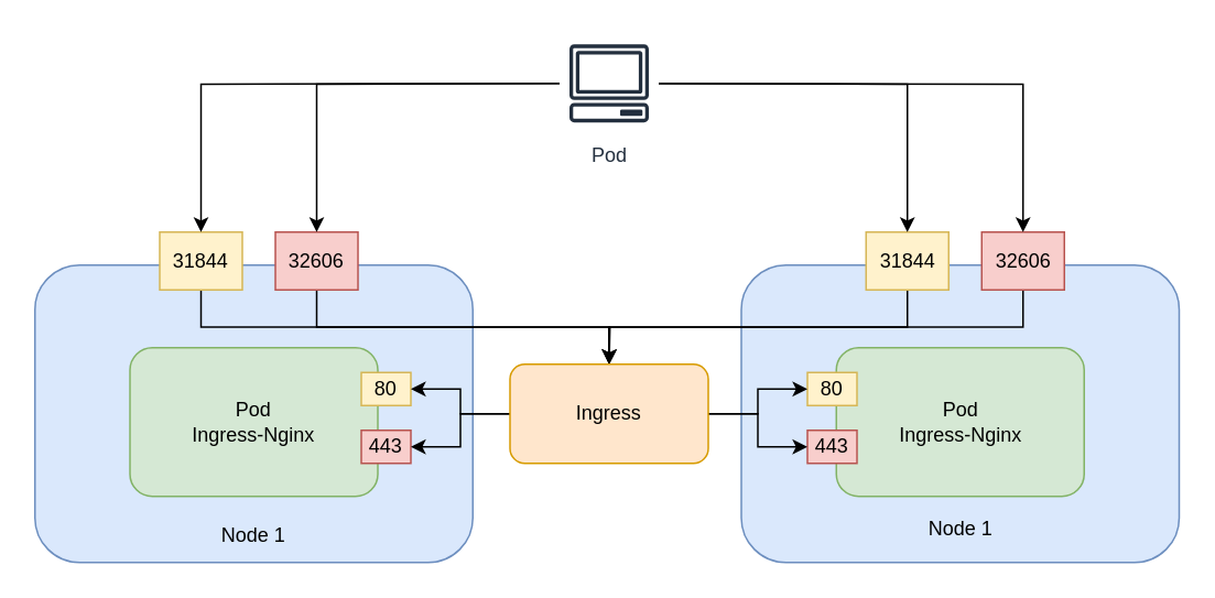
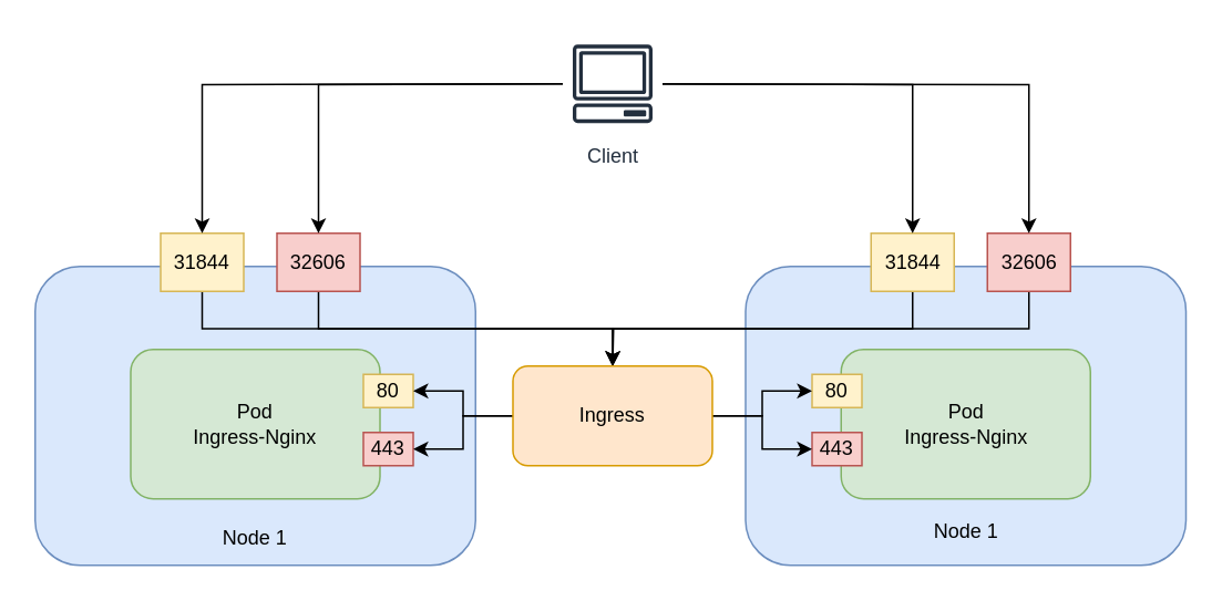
- <mxCell id="29" value="Pod" style="sketch=0;outlineConnect=0;fontColor=#232F3E;gradientColor=none;strokeColor=#232F3E;fillColor=#ffffff;dashed=0;verticalLabelPosition=bottom;verticalAlign=top;align=center;html=1;fontSize=12;fontStyle=0;aspect=fixed;shape=mxgraph.aws4.resourceIcon;resIcon=mxgraph.aws4.client;" vertex="1" parent="1"><mxGeometry x="338" y="20" width="60" height="60" as="geometry" /></mxCell>
+ <mxCell id="29" value="Client" style="sketch=0;outlineConnect=0;fontColor=#232F3E;gradientColor=none;strokeColor=#232F3E;fillColor=#ffffff;dashed=0;verticalLabelPosition=bottom;verticalAlign=top;align=center;html=1;fontSize=12;fontStyle=0;aspect=fixed;shape=mxgraph.aws4.resourceIcon;resIcon=mxgraph.aws4.client;" vertex="1" parent="1"><mxGeometry x="338" y="20" width="60" height="60" as="geometry" /></mxCell>
